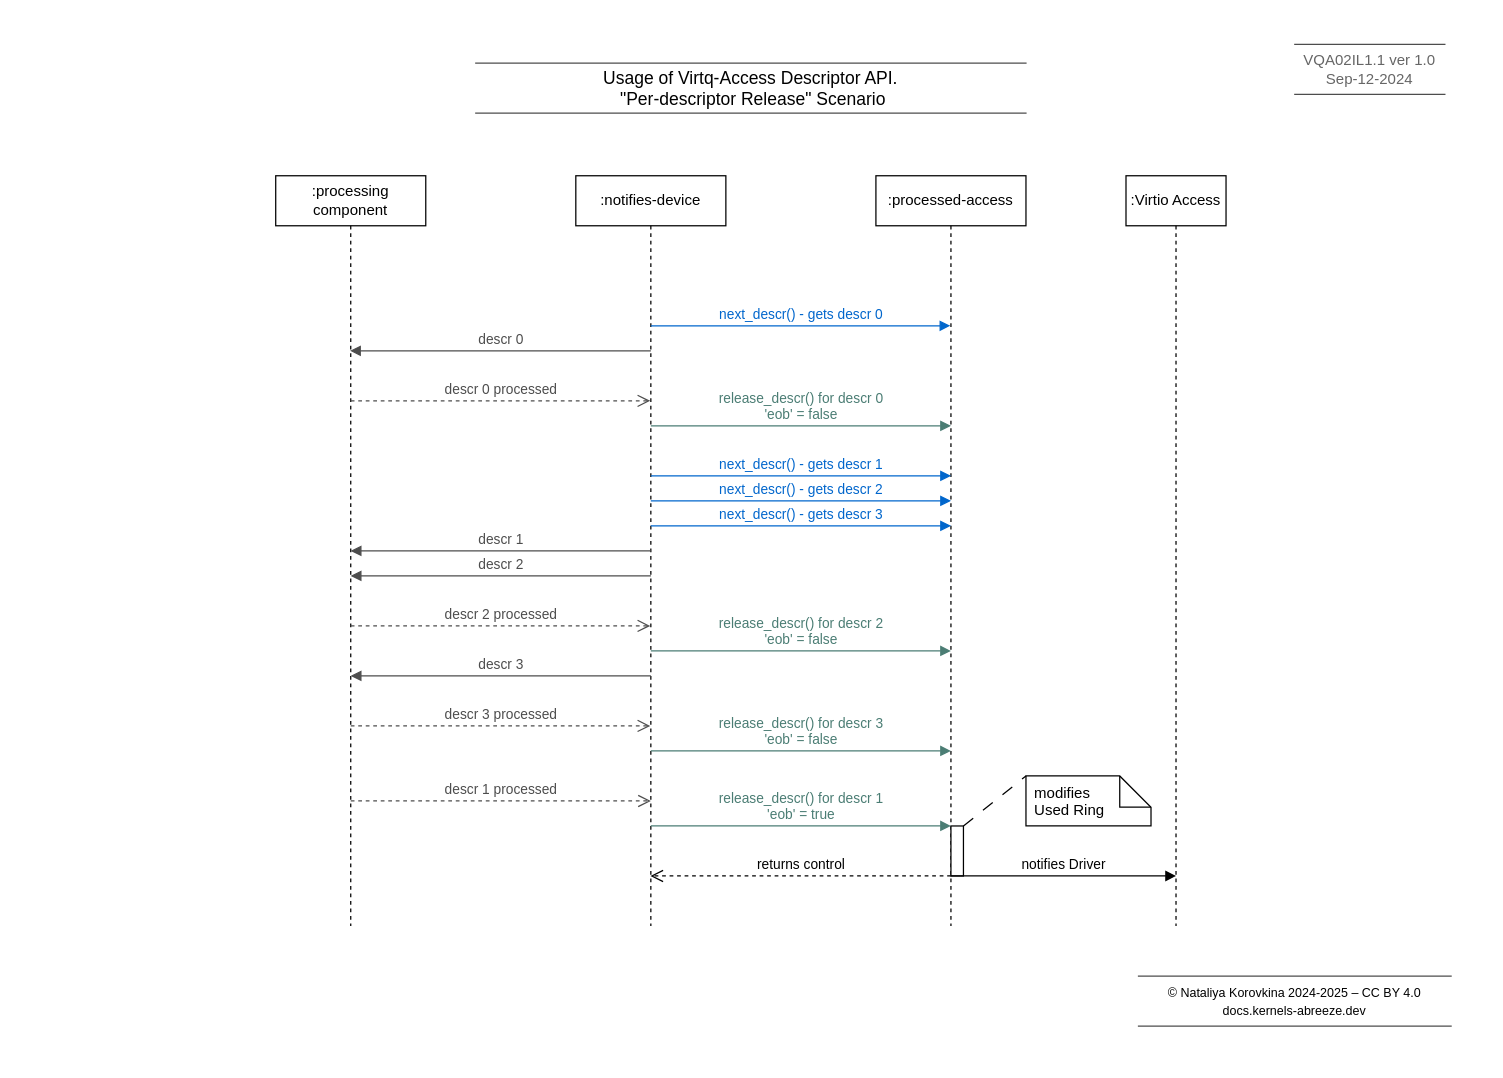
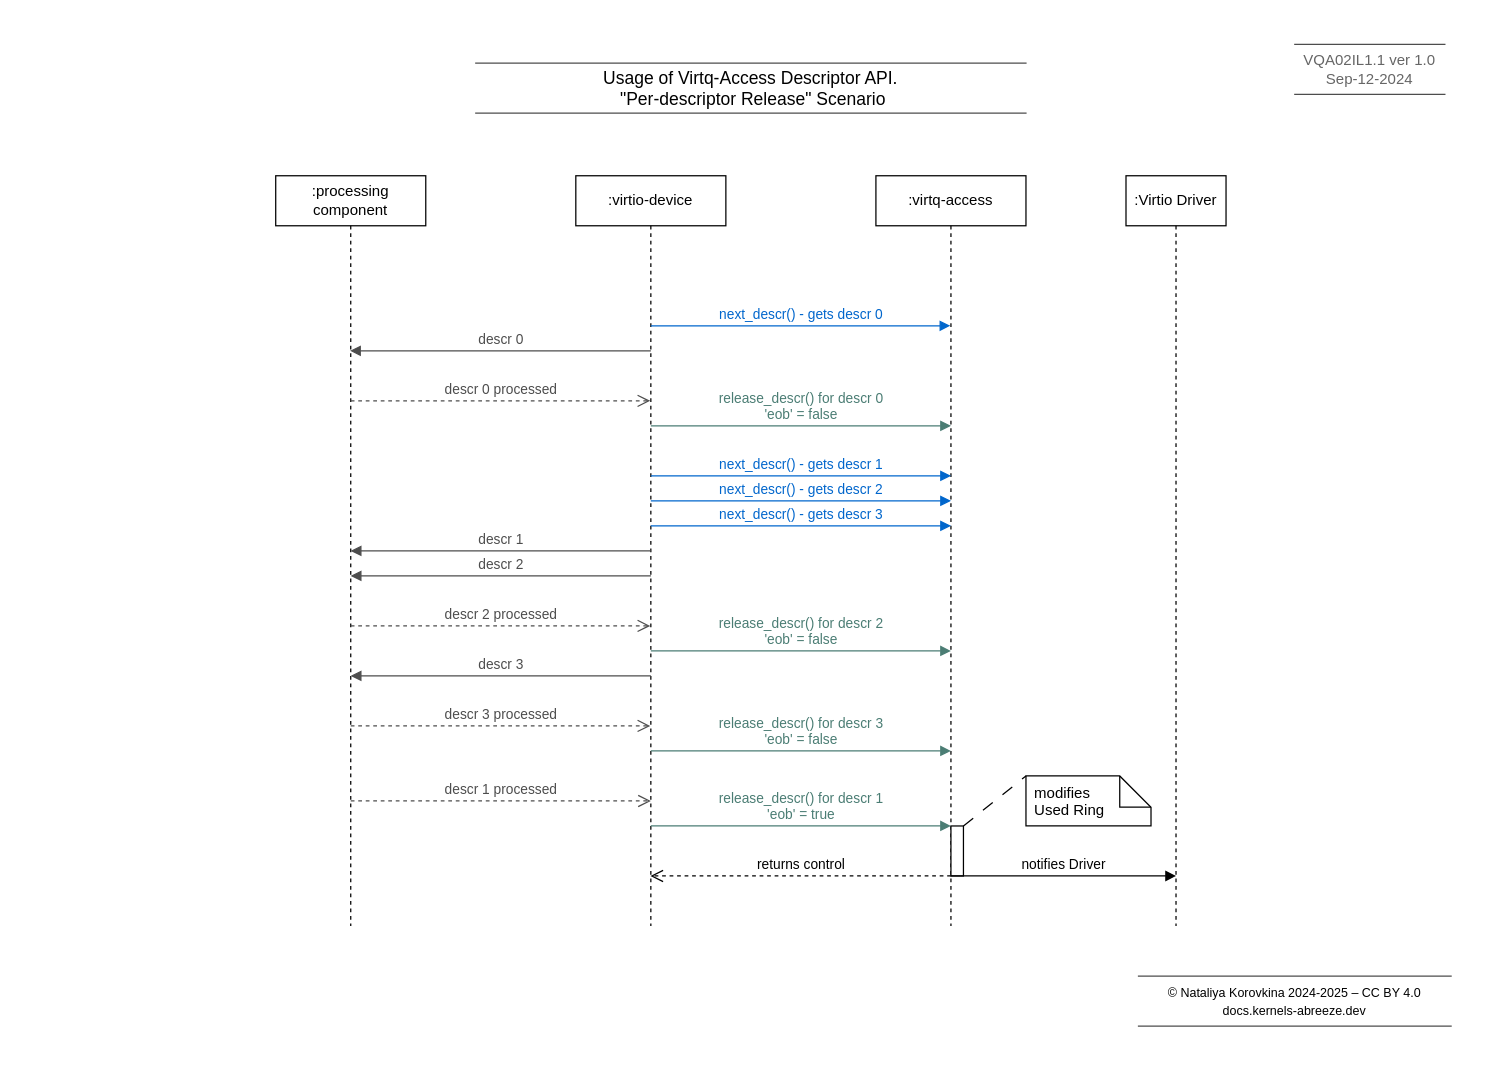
- <mxCell id="3" value=":notifies-device" style="shape=umlLifeline;perimeter=lifelinePerimeter;whiteSpace=wrap;html=1;container=1;dropTarget=0;collapsible=0;recursiveResize=0;outlineConnect=0;portConstraint=eastwest;newEdgeStyle={&quot;curved&quot;:0,&quot;rounded&quot;:0};" parent="1" vertex="1"><mxGeometry x="460" y="140" width="120" height="600" as="geometry" /></mxCell>
+ <mxCell id="3" value=":virtio-device" style="shape=umlLifeline;perimeter=lifelinePerimeter;whiteSpace=wrap;html=1;container=1;dropTarget=0;collapsible=0;recursiveResize=0;outlineConnect=0;portConstraint=eastwest;newEdgeStyle={&quot;curved&quot;:0,&quot;rounded&quot;:0};" parent="1" vertex="1"><mxGeometry x="460" y="140" width="120" height="600" as="geometry" /></mxCell>
- <mxCell id="4" value=":processed-access" style="shape=umlLifeline;perimeter=lifelinePerimeter;whiteSpace=wrap;html=1;container=1;dropTarget=0;collapsible=0;recursiveResize=0;outlineConnect=0;portConstraint=eastwest;newEdgeStyle={&quot;curved&quot;:0,&quot;rounded&quot;:0};" parent="1" vertex="1"><mxGeometry x="700" y="140" width="120" height="600" as="geometry" /></mxCell>
+ <mxCell id="4" value=":virtq-access" style="shape=umlLifeline;perimeter=lifelinePerimeter;whiteSpace=wrap;html=1;container=1;dropTarget=0;collapsible=0;recursiveResize=0;outlineConnect=0;portConstraint=eastwest;newEdgeStyle={&quot;curved&quot;:0,&quot;rounded&quot;:0};" parent="1" vertex="1"><mxGeometry x="700" y="140" width="120" height="600" as="geometry" /></mxCell>
- <mxCell id="6" value=":Virtio Access" style="shape=umlLifeline;perimeter=lifelinePerimeter;whiteSpace=wrap;html=1;container=1;dropTarget=0;collapsible=0;recursiveResize=0;outlineConnect=0;portConstraint=eastwest;newEdgeStyle={&quot;curved&quot;:0,&quot;rounded&quot;:0};" parent="1" vertex="1"><mxGeometry x="900" y="140" width="80" height="600" as="geometry" /></mxCell>
+ <mxCell id="6" value=":Virtio Driver" style="shape=umlLifeline;perimeter=lifelinePerimeter;whiteSpace=wrap;html=1;container=1;dropTarget=0;collapsible=0;recursiveResize=0;outlineConnect=0;portConstraint=eastwest;newEdgeStyle={&quot;curved&quot;:0,&quot;rounded&quot;:0};" parent="1" vertex="1"><mxGeometry x="900" y="140" width="80" height="600" as="geometry" /></mxCell>
